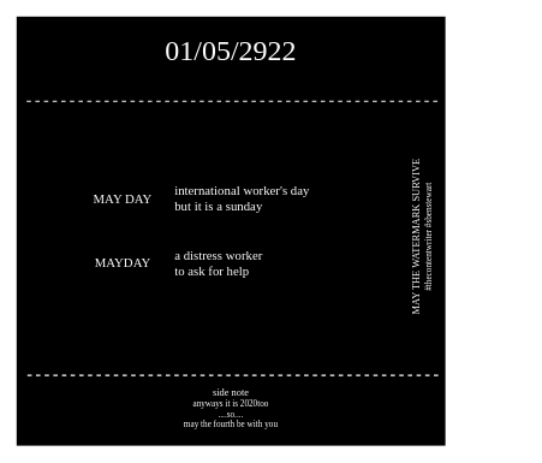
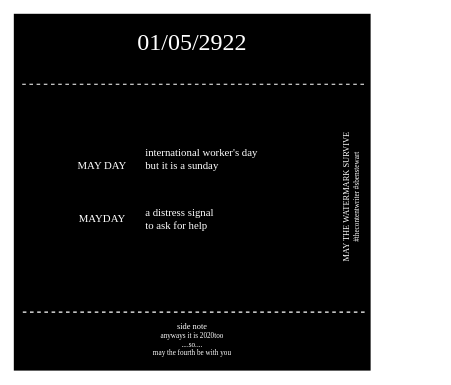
- <mxCell id="11" value="&lt;div style=&quot;&quot;&gt;&lt;span style=&quot;font-family: &amp;quot;xkcd&amp;quot; ; font-size: 18px&quot;&gt;international worker's day&lt;/span&gt;&lt;/div&gt;&lt;div style=&quot;&quot;&gt;&lt;span style=&quot;font-family: &amp;quot;xkcd&amp;quot; ; font-size: 18px&quot;&gt;but it is a sunday&lt;/span&gt;&lt;/div&gt;" style="text;html=1;strokeColor=none;fillColor=none;align=left;verticalAlign=middle;whiteSpace=wrap;rounded=0;fontColor=#FFFFFF;" vertex="1" parent="1"><mxGeometry x="240" y="245" width="290" height="60" as="geometry" /></mxCell>
+ <mxCell id="11" value="&lt;div style=&quot;&quot;&gt;&lt;span style=&quot;font-family: &amp;quot;xkcd&amp;quot; ; font-size: 18px&quot;&gt;international worker's day&lt;/span&gt;&lt;/div&gt;&lt;div style=&quot;&quot;&gt;&lt;span style=&quot;font-family: &amp;quot;xkcd&amp;quot; ; font-size: 18px&quot;&gt;but it is a sunday&lt;/span&gt;&lt;/div&gt;" style="text;html=1;strokeColor=none;fillColor=none;align=left;verticalAlign=middle;whiteSpace=wrap;rounded=0;fontColor=#FFFFFF;" vertex="1" parent="1"><mxGeometry x="240" y="235" width="290" height="60" as="geometry" /></mxCell>
- <mxCell id="13" value="&lt;div&gt;&lt;font face=&quot;xkcd&quot;&gt;&lt;span style=&quot;font-size: 18px&quot;&gt;a distress worker&amp;nbsp;&lt;/span&gt;&lt;/font&gt;&lt;/div&gt;&lt;div&gt;&lt;font face=&quot;xkcd&quot;&gt;&lt;span style=&quot;font-size: 18px&quot;&gt;to ask for help&lt;/span&gt;&lt;/font&gt;&lt;/div&gt;" style="text;html=1;strokeColor=none;fillColor=none;align=left;verticalAlign=middle;whiteSpace=wrap;rounded=0;fontColor=#FFFFFF;" vertex="1" parent="1"><mxGeometry x="240" y="335" width="290" height="60" as="geometry" /></mxCell>
+ <mxCell id="13" value="&lt;div&gt;&lt;font face=&quot;xkcd&quot;&gt;&lt;span style=&quot;font-size: 18px&quot;&gt;a distress signal&amp;nbsp;&lt;/span&gt;&lt;/font&gt;&lt;/div&gt;&lt;div&gt;&lt;font face=&quot;xkcd&quot;&gt;&lt;span style=&quot;font-size: 18px&quot;&gt;to ask for help&lt;/span&gt;&lt;/font&gt;&lt;/div&gt;" style="text;html=1;strokeColor=none;fillColor=none;align=left;verticalAlign=middle;whiteSpace=wrap;rounded=0;fontColor=#FFFFFF;" vertex="1" parent="1"><mxGeometry x="240" y="335" width="290" height="60" as="geometry" /></mxCell>
